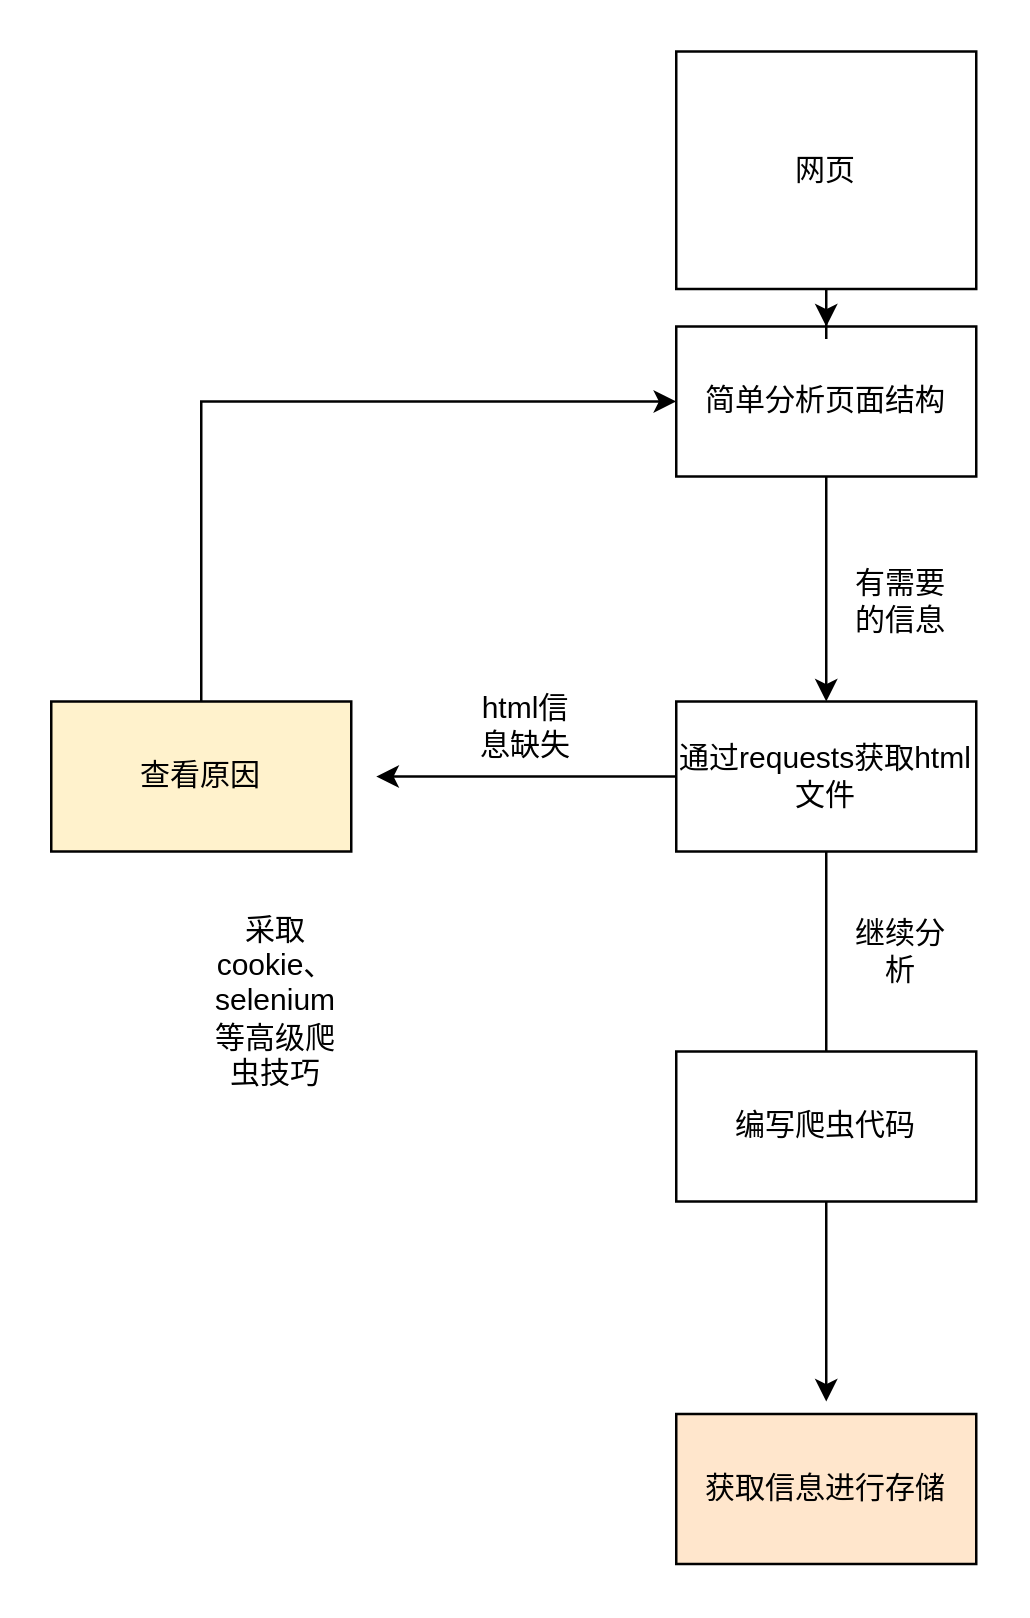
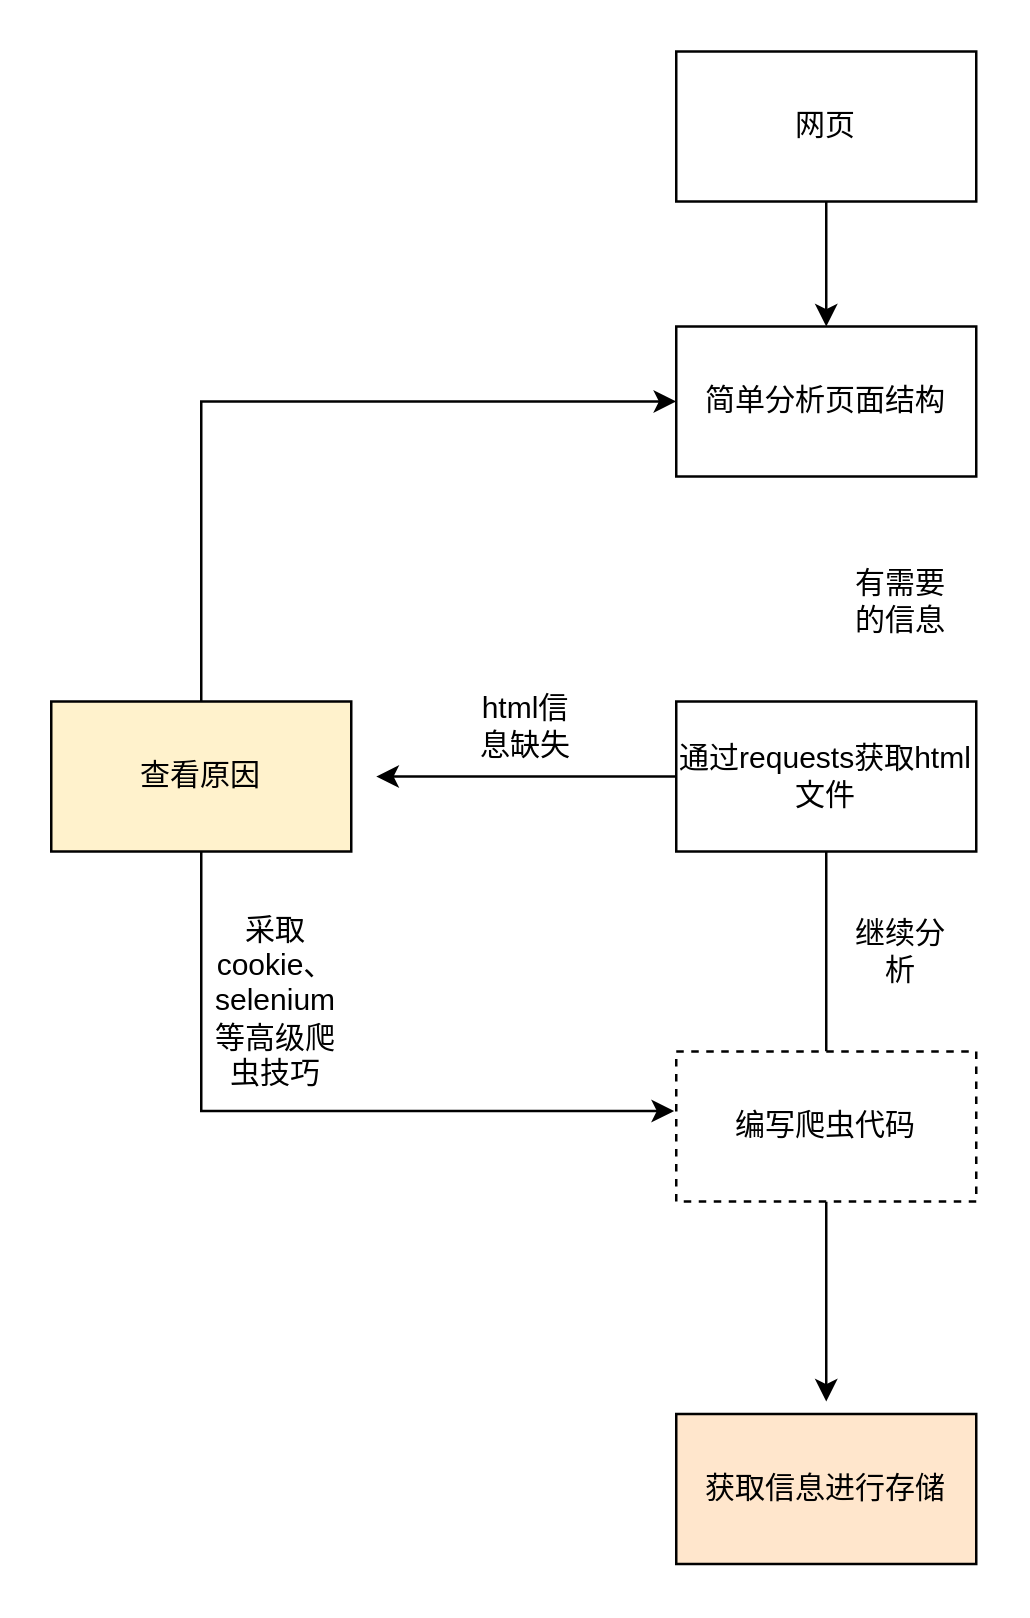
- <mxCell id="17" value="&lt;font style=&quot;vertical-align: inherit&quot;&gt;&lt;font style=&quot;vertical-align: inherit&quot;&gt;&lt;font style=&quot;vertical-align: inherit&quot;&gt;&lt;font style=&quot;vertical-align: inherit&quot;&gt;网页&lt;/font&gt;&lt;/font&gt;&lt;/font&gt;&lt;/font&gt;" style="rounded=0;whiteSpace=wrap;html=1;" vertex="1" parent="1"><mxGeometry x="270" y="20" width="120" height="95" as="geometry" /></mxCell>
+ <mxCell id="17" value="&lt;font style=&quot;vertical-align: inherit&quot;&gt;&lt;font style=&quot;vertical-align: inherit&quot;&gt;&lt;font style=&quot;vertical-align: inherit&quot;&gt;&lt;font style=&quot;vertical-align: inherit&quot;&gt;网页&lt;/font&gt;&lt;/font&gt;&lt;/font&gt;&lt;/font&gt;" style="rounded=0;whiteSpace=wrap;html=1;" vertex="1" parent="1"><mxGeometry x="270" y="20" width="120" height="60" as="geometry" /></mxCell>
- <mxCell id="5" style="edgeStyle=orthogonalEdgeStyle;rounded=0;orthogonalLoop=1;jettySize=auto;html=1;entryX=0.5;entryY=0;entryDx=0;entryDy=0;" edge="1" parent="1" source="6" target="4"><mxGeometry relative="1" as="geometry" /></mxCell>
+ <mxCell id="12" style="edgeStyle=orthogonalEdgeStyle;rounded=0;orthogonalLoop=1;jettySize=auto;html=1;entryX=-0.007;entryY=0.397;entryDx=0;entryDy=0;entryPerimeter=0;" edge="1" parent="1" source="14" target="10"><mxGeometry relative="1" as="geometry"><mxPoint x="70" y="440" as="targetPoint" /><Array as="points"><mxPoint x="80" y="444" /></Array></mxGeometry></mxCell>
- <mxCell id="10" value="&lt;font style=&quot;vertical-align: inherit&quot;&gt;&lt;font style=&quot;vertical-align: inherit&quot;&gt;&lt;font style=&quot;vertical-align: inherit&quot;&gt;&lt;font style=&quot;vertical-align: inherit&quot;&gt;编写爬虫代码&lt;/font&gt;&lt;/font&gt;&lt;/font&gt;&lt;/font&gt;" style="rounded=0;whiteSpace=wrap;html=1;" vertex="1" parent="1"><mxGeometry x="270" y="420" width="120" height="60" as="geometry" /></mxCell>
+ <mxCell id="10" value="&lt;font style=&quot;vertical-align: inherit&quot;&gt;&lt;font style=&quot;vertical-align: inherit&quot;&gt;&lt;font style=&quot;vertical-align: inherit&quot;&gt;&lt;font style=&quot;vertical-align: inherit&quot;&gt;编写爬虫代码&lt;/font&gt;&lt;/font&gt;&lt;/font&gt;&lt;/font&gt;" style="rounded=0;whiteSpace=wrap;html=1;dashed=1;" vertex="1" parent="1"><mxGeometry x="270" y="420" width="120" height="60" as="geometry" /></mxCell>
